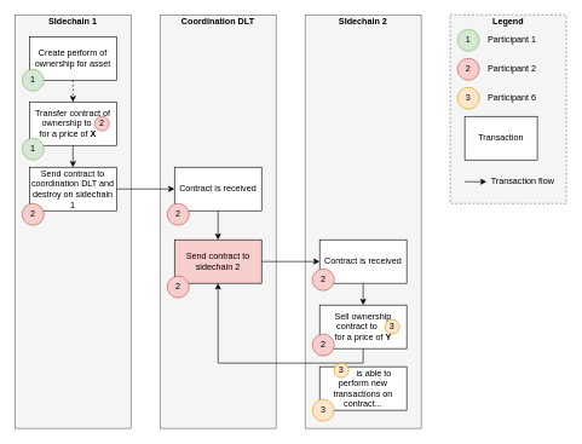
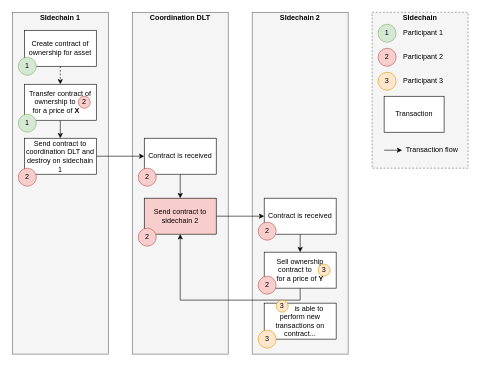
- <mxCell id="16" value="Legend" style="text;html=1;strokeColor=none;fillColor=none;align=center;verticalAlign=middle;whiteSpace=wrap;rounded=0;dashed=1;fontStyle=1" vertex="1" parent="1"><mxGeometry x="620" y="20" width="160" height="20" as="geometry" /></mxCell>
+ <mxCell id="16" value="SIdechain" style="text;html=1;strokeColor=none;fillColor=none;align=center;verticalAlign=middle;whiteSpace=wrap;rounded=0;dashed=1;fontStyle=1" vertex="1" parent="1"><mxGeometry x="620" y="20" width="160" height="20" as="geometry" /></mxCell>
- <mxCell id="10" value="Create perform of ownership for asset" style="rounded=0;whiteSpace=wrap;html=1;" vertex="1" parent="1"><mxGeometry x="40" y="50" width="120" height="60" as="geometry" /></mxCell>
+ <mxCell id="10" value="Create contract of ownership for asset" style="rounded=0;whiteSpace=wrap;html=1;" vertex="1" parent="1"><mxGeometry x="40" y="50" width="120" height="60" as="geometry" /></mxCell>
- <mxCell id="19" value="Participant 6" style="text;html=1;strokeColor=none;fillColor=none;align=left;verticalAlign=middle;whiteSpace=wrap;rounded=0;dashed=1;" vertex="1" parent="1"><mxGeometry x="670" y="125" width="100" height="20" as="geometry" /></mxCell>
+ <mxCell id="19" value="Participant 3" style="text;html=1;strokeColor=none;fillColor=none;align=left;verticalAlign=middle;whiteSpace=wrap;rounded=0;dashed=1;" vertex="1" parent="1"><mxGeometry x="670" y="125" width="100" height="20" as="geometry" /></mxCell>
